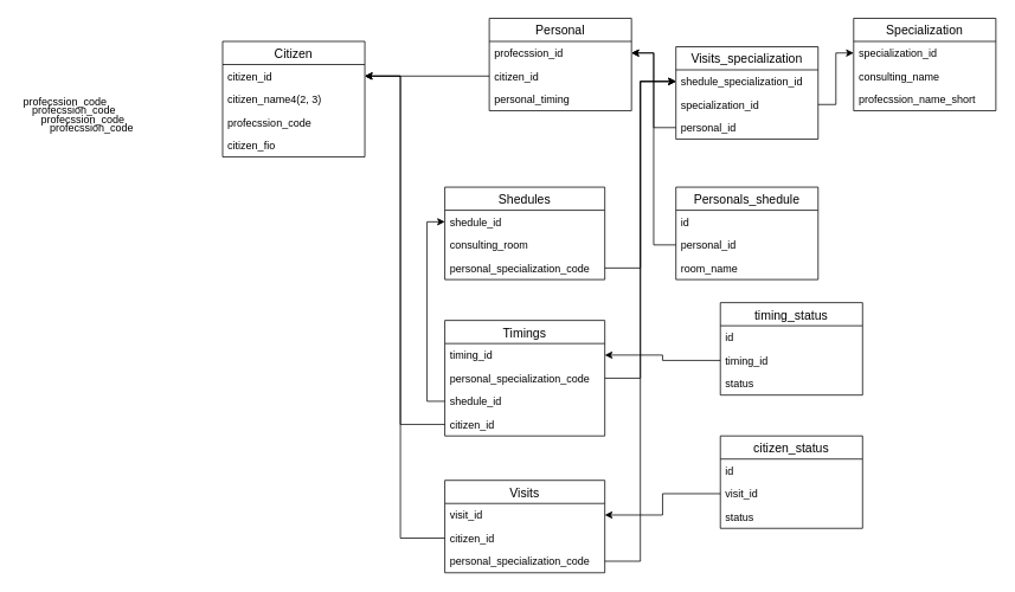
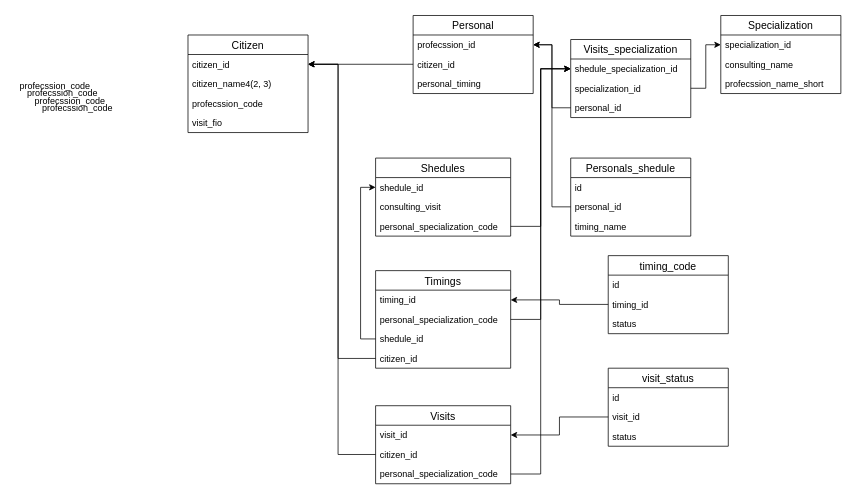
- <mxCell id="38" value="citizen_fio" style="text;strokeColor=none;fillColor=none;spacingLeft=4;spacingRight=4;overflow=hidden;rotatable=0;points=[[0,0.5],[1,0.5]];portConstraint=eastwest;fontSize=12;" parent="34" vertex="1"><mxGeometry y="104" width="160" height="26" as="geometry" /></mxCell>
+ <mxCell id="38" value="visit_fio" style="text;strokeColor=none;fillColor=none;spacingLeft=4;spacingRight=4;overflow=hidden;rotatable=0;points=[[0,0.5],[1,0.5]];portConstraint=eastwest;fontSize=12;" parent="34" vertex="1"><mxGeometry y="104" width="160" height="26" as="geometry" /></mxCell>
- <mxCell id="24" value="consulting_room" style="text;strokeColor=none;fillColor=none;spacingLeft=4;spacingRight=4;overflow=hidden;rotatable=0;points=[[0,0.5],[1,0.5]];portConstraint=eastwest;fontSize=12;" parent="22" vertex="1"><mxGeometry y="52" width="180" height="26" as="geometry" /></mxCell>
+ <mxCell id="24" value="consulting_visit" style="text;strokeColor=none;fillColor=none;spacingLeft=4;spacingRight=4;overflow=hidden;rotatable=0;points=[[0,0.5],[1,0.5]];portConstraint=eastwest;fontSize=12;" parent="22" vertex="1"><mxGeometry y="52" width="180" height="26" as="geometry" /></mxCell>
- <mxCell id="49" value="room_name" style="text;strokeColor=none;fillColor=none;spacingLeft=4;spacingRight=4;overflow=hidden;rotatable=0;points=[[0,0.5],[1,0.5]];portConstraint=eastwest;fontSize=12;" vertex="1" parent="46"><mxGeometry y="78" width="160" height="26" as="geometry" /></mxCell>
+ <mxCell id="49" value="timing_name" style="text;strokeColor=none;fillColor=none;spacingLeft=4;spacingRight=4;overflow=hidden;rotatable=0;points=[[0,0.5],[1,0.5]];portConstraint=eastwest;fontSize=12;" vertex="1" parent="46"><mxGeometry y="78" width="160" height="26" as="geometry" /></mxCell>
- <mxCell id="51" value="timing_status" style="swimlane;fontStyle=0;childLayout=stackLayout;horizontal=1;startSize=26;horizontalStack=0;resizeParent=1;resizeParentMax=0;resizeLast=0;collapsible=1;marginBottom=0;align=center;fontSize=14;" vertex="1" parent="1"><mxGeometry x="810" y="340" width="160" height="104" as="geometry" /></mxCell>
+ <mxCell id="51" value="timing_code" style="swimlane;fontStyle=0;childLayout=stackLayout;horizontal=1;startSize=26;horizontalStack=0;resizeParent=1;resizeParentMax=0;resizeLast=0;collapsible=1;marginBottom=0;align=center;fontSize=14;" vertex="1" parent="1"><mxGeometry x="810" y="340" width="160" height="104" as="geometry" /></mxCell>
- <mxCell id="55" value="citizen_status" style="swimlane;fontStyle=0;childLayout=stackLayout;horizontal=1;startSize=26;horizontalStack=0;resizeParent=1;resizeParentMax=0;resizeLast=0;collapsible=1;marginBottom=0;align=center;fontSize=14;" vertex="1" parent="1"><mxGeometry x="810" y="490" width="160" height="104" as="geometry" /></mxCell>
+ <mxCell id="55" value="visit_status" style="swimlane;fontStyle=0;childLayout=stackLayout;horizontal=1;startSize=26;horizontalStack=0;resizeParent=1;resizeParentMax=0;resizeLast=0;collapsible=1;marginBottom=0;align=center;fontSize=14;" vertex="1" parent="1"><mxGeometry x="810" y="490" width="160" height="104" as="geometry" /></mxCell>
